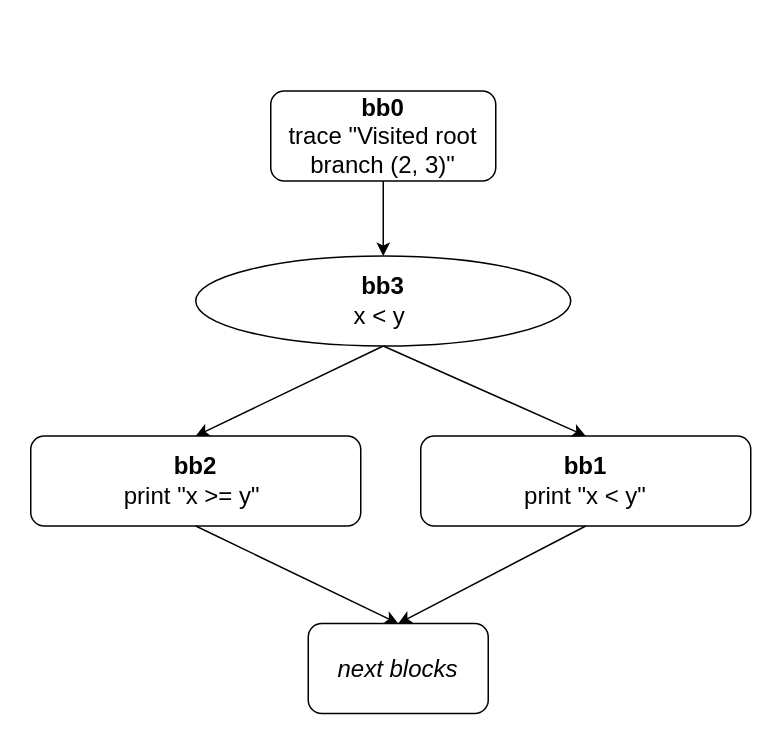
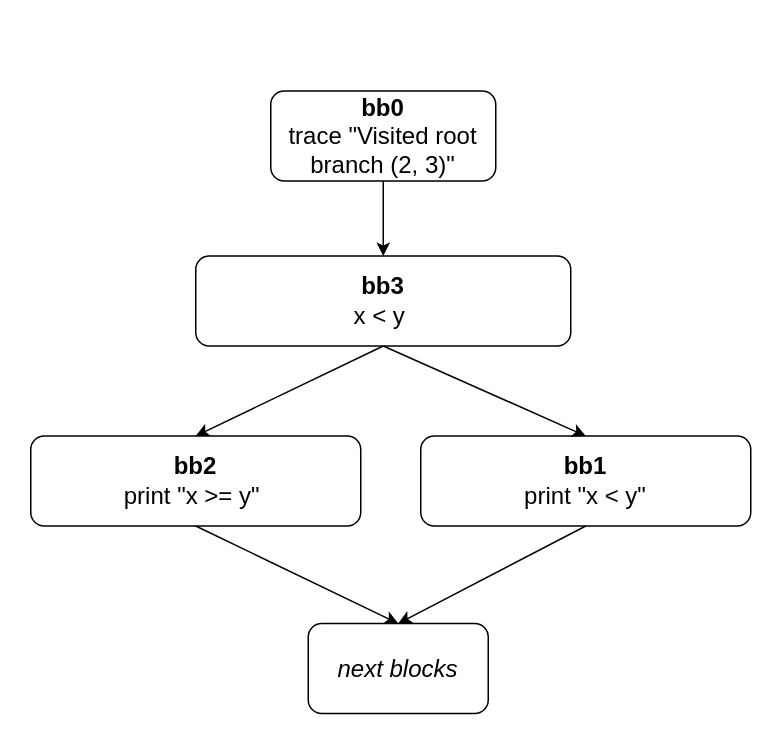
- <mxCell id="6" value="&lt;font size=&quot;3&quot;&gt;&lt;b&gt;bb3&lt;/b&gt;&lt;br&gt;x &amp;lt; y&amp;nbsp;&lt;br&gt;&lt;/font&gt;" style="ellipse;whiteSpace=wrap;html=1;" parent="1" vertex="1"><mxGeometry x="130" y="170" width="250" height="60" as="geometry" /></mxCell>
+ <mxCell id="6" value="&lt;font size=&quot;3&quot;&gt;&lt;b&gt;bb3&lt;/b&gt;&lt;br&gt;x &amp;lt; y&amp;nbsp;&lt;br&gt;&lt;/font&gt;" style="rounded=1;whiteSpace=wrap;html=1;" parent="1" vertex="1"><mxGeometry x="130" y="170" width="250" height="60" as="geometry" /></mxCell>
